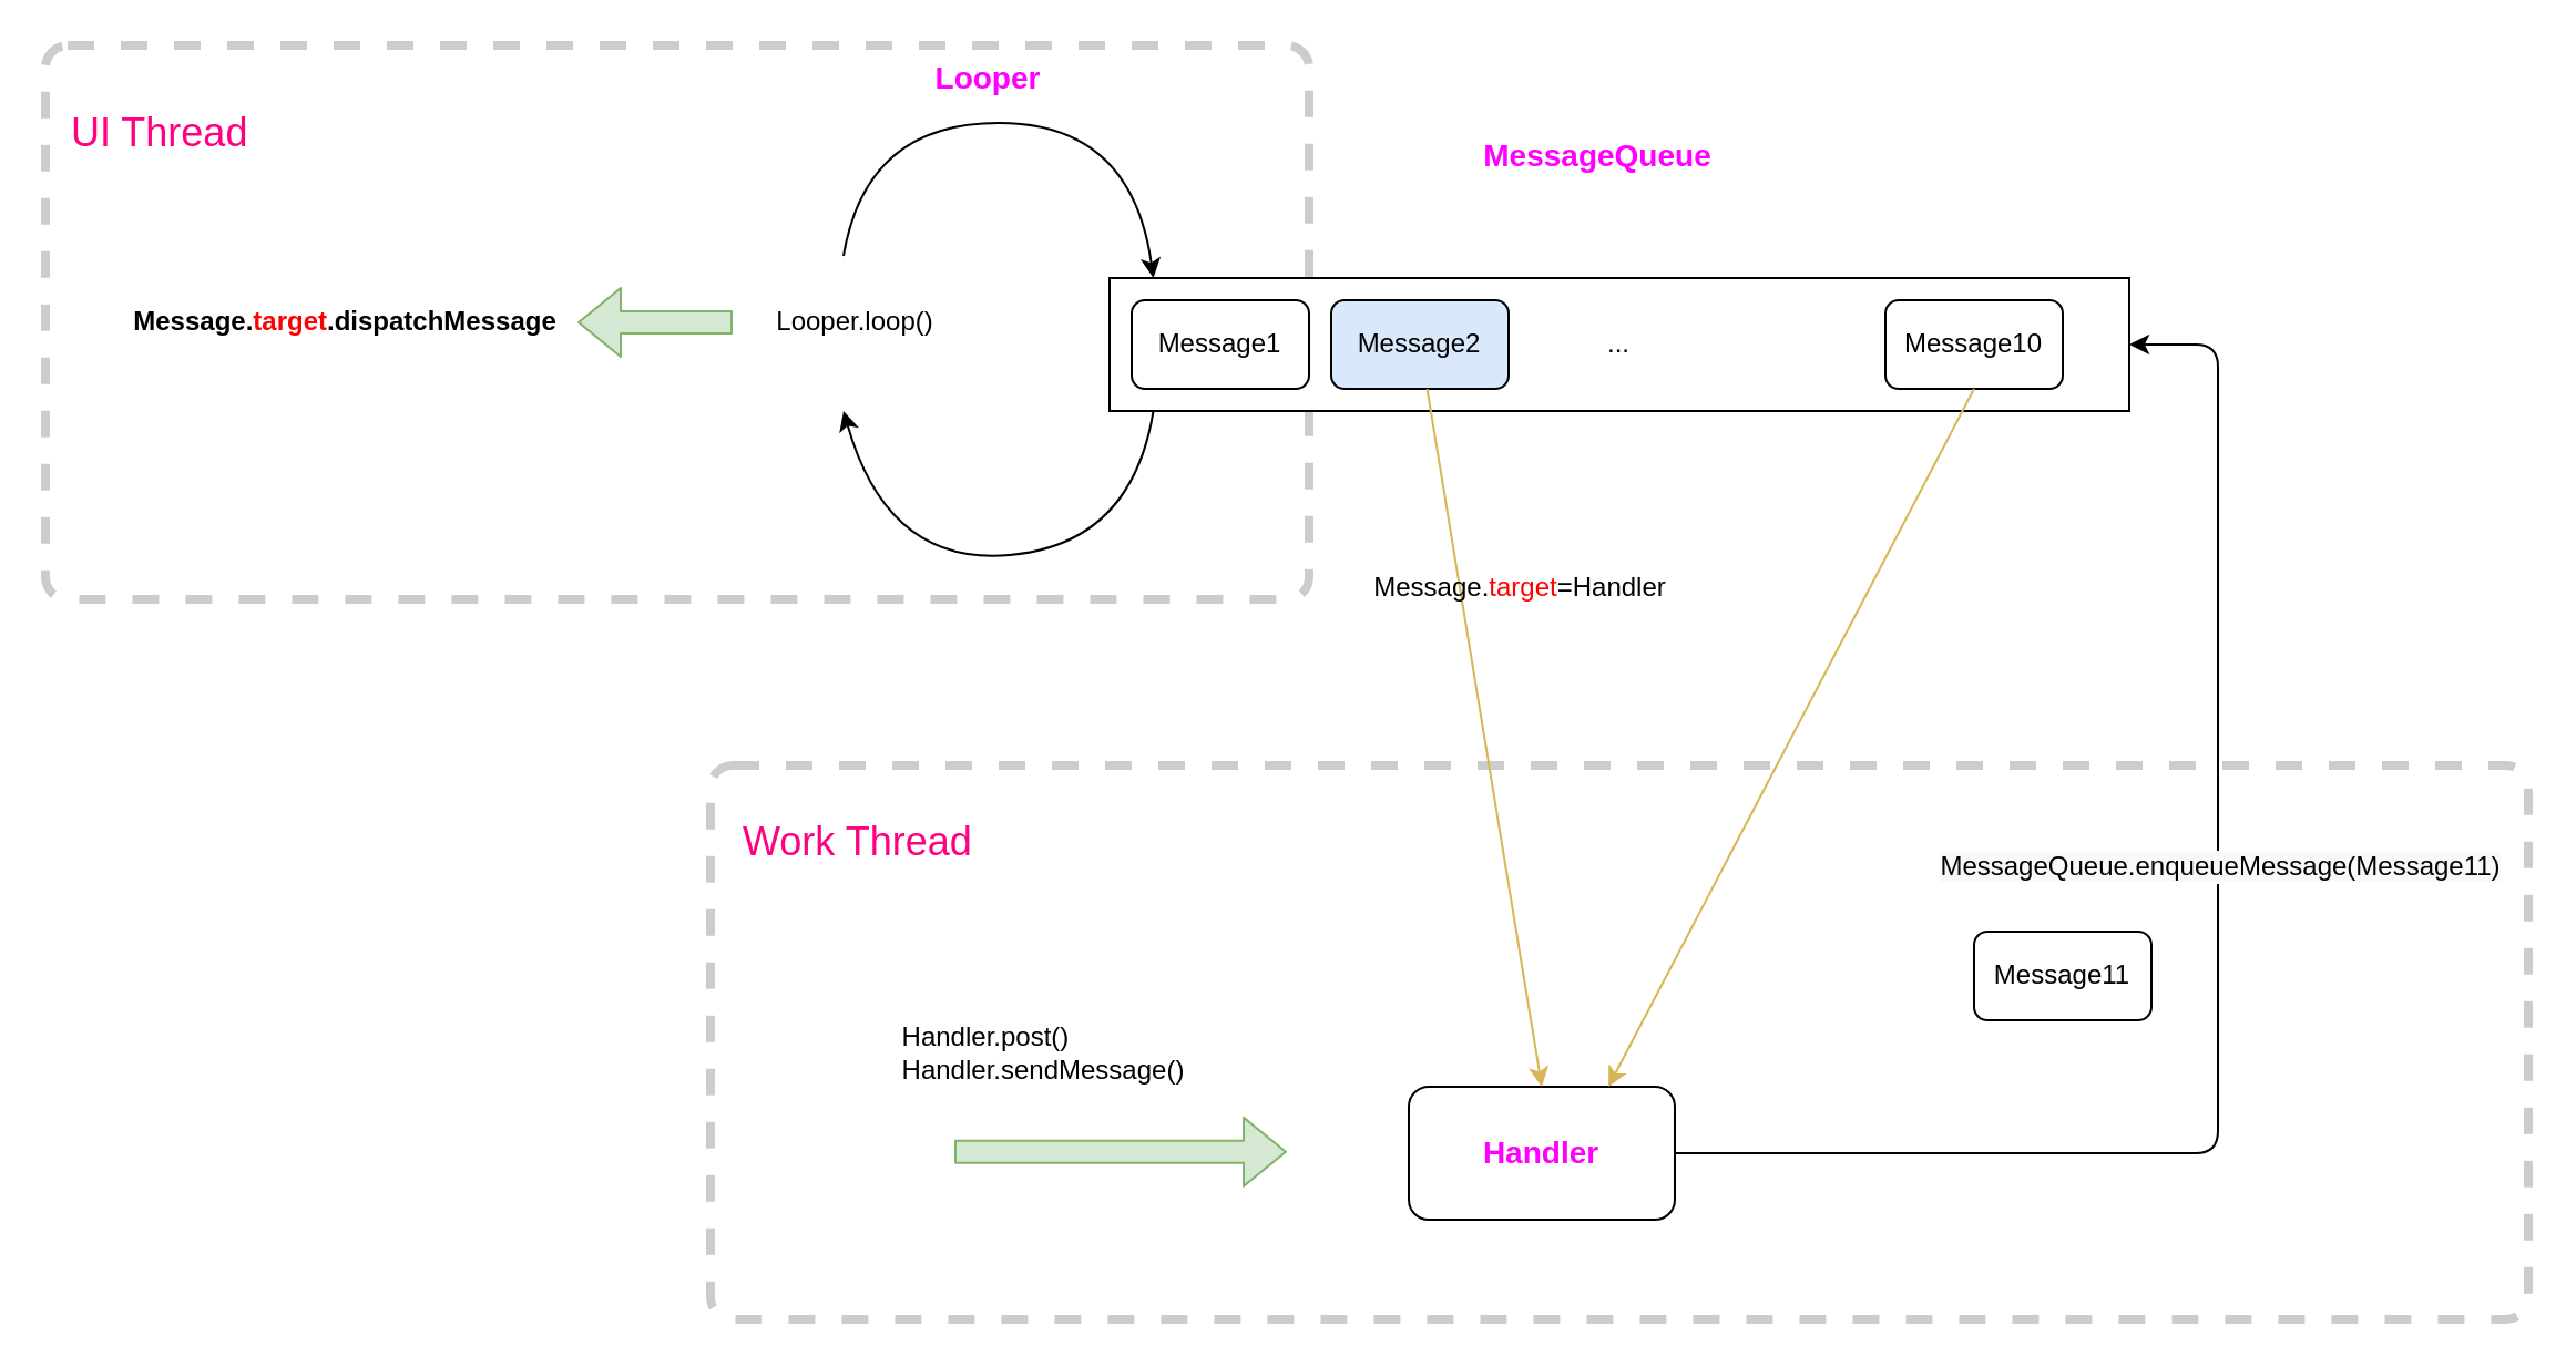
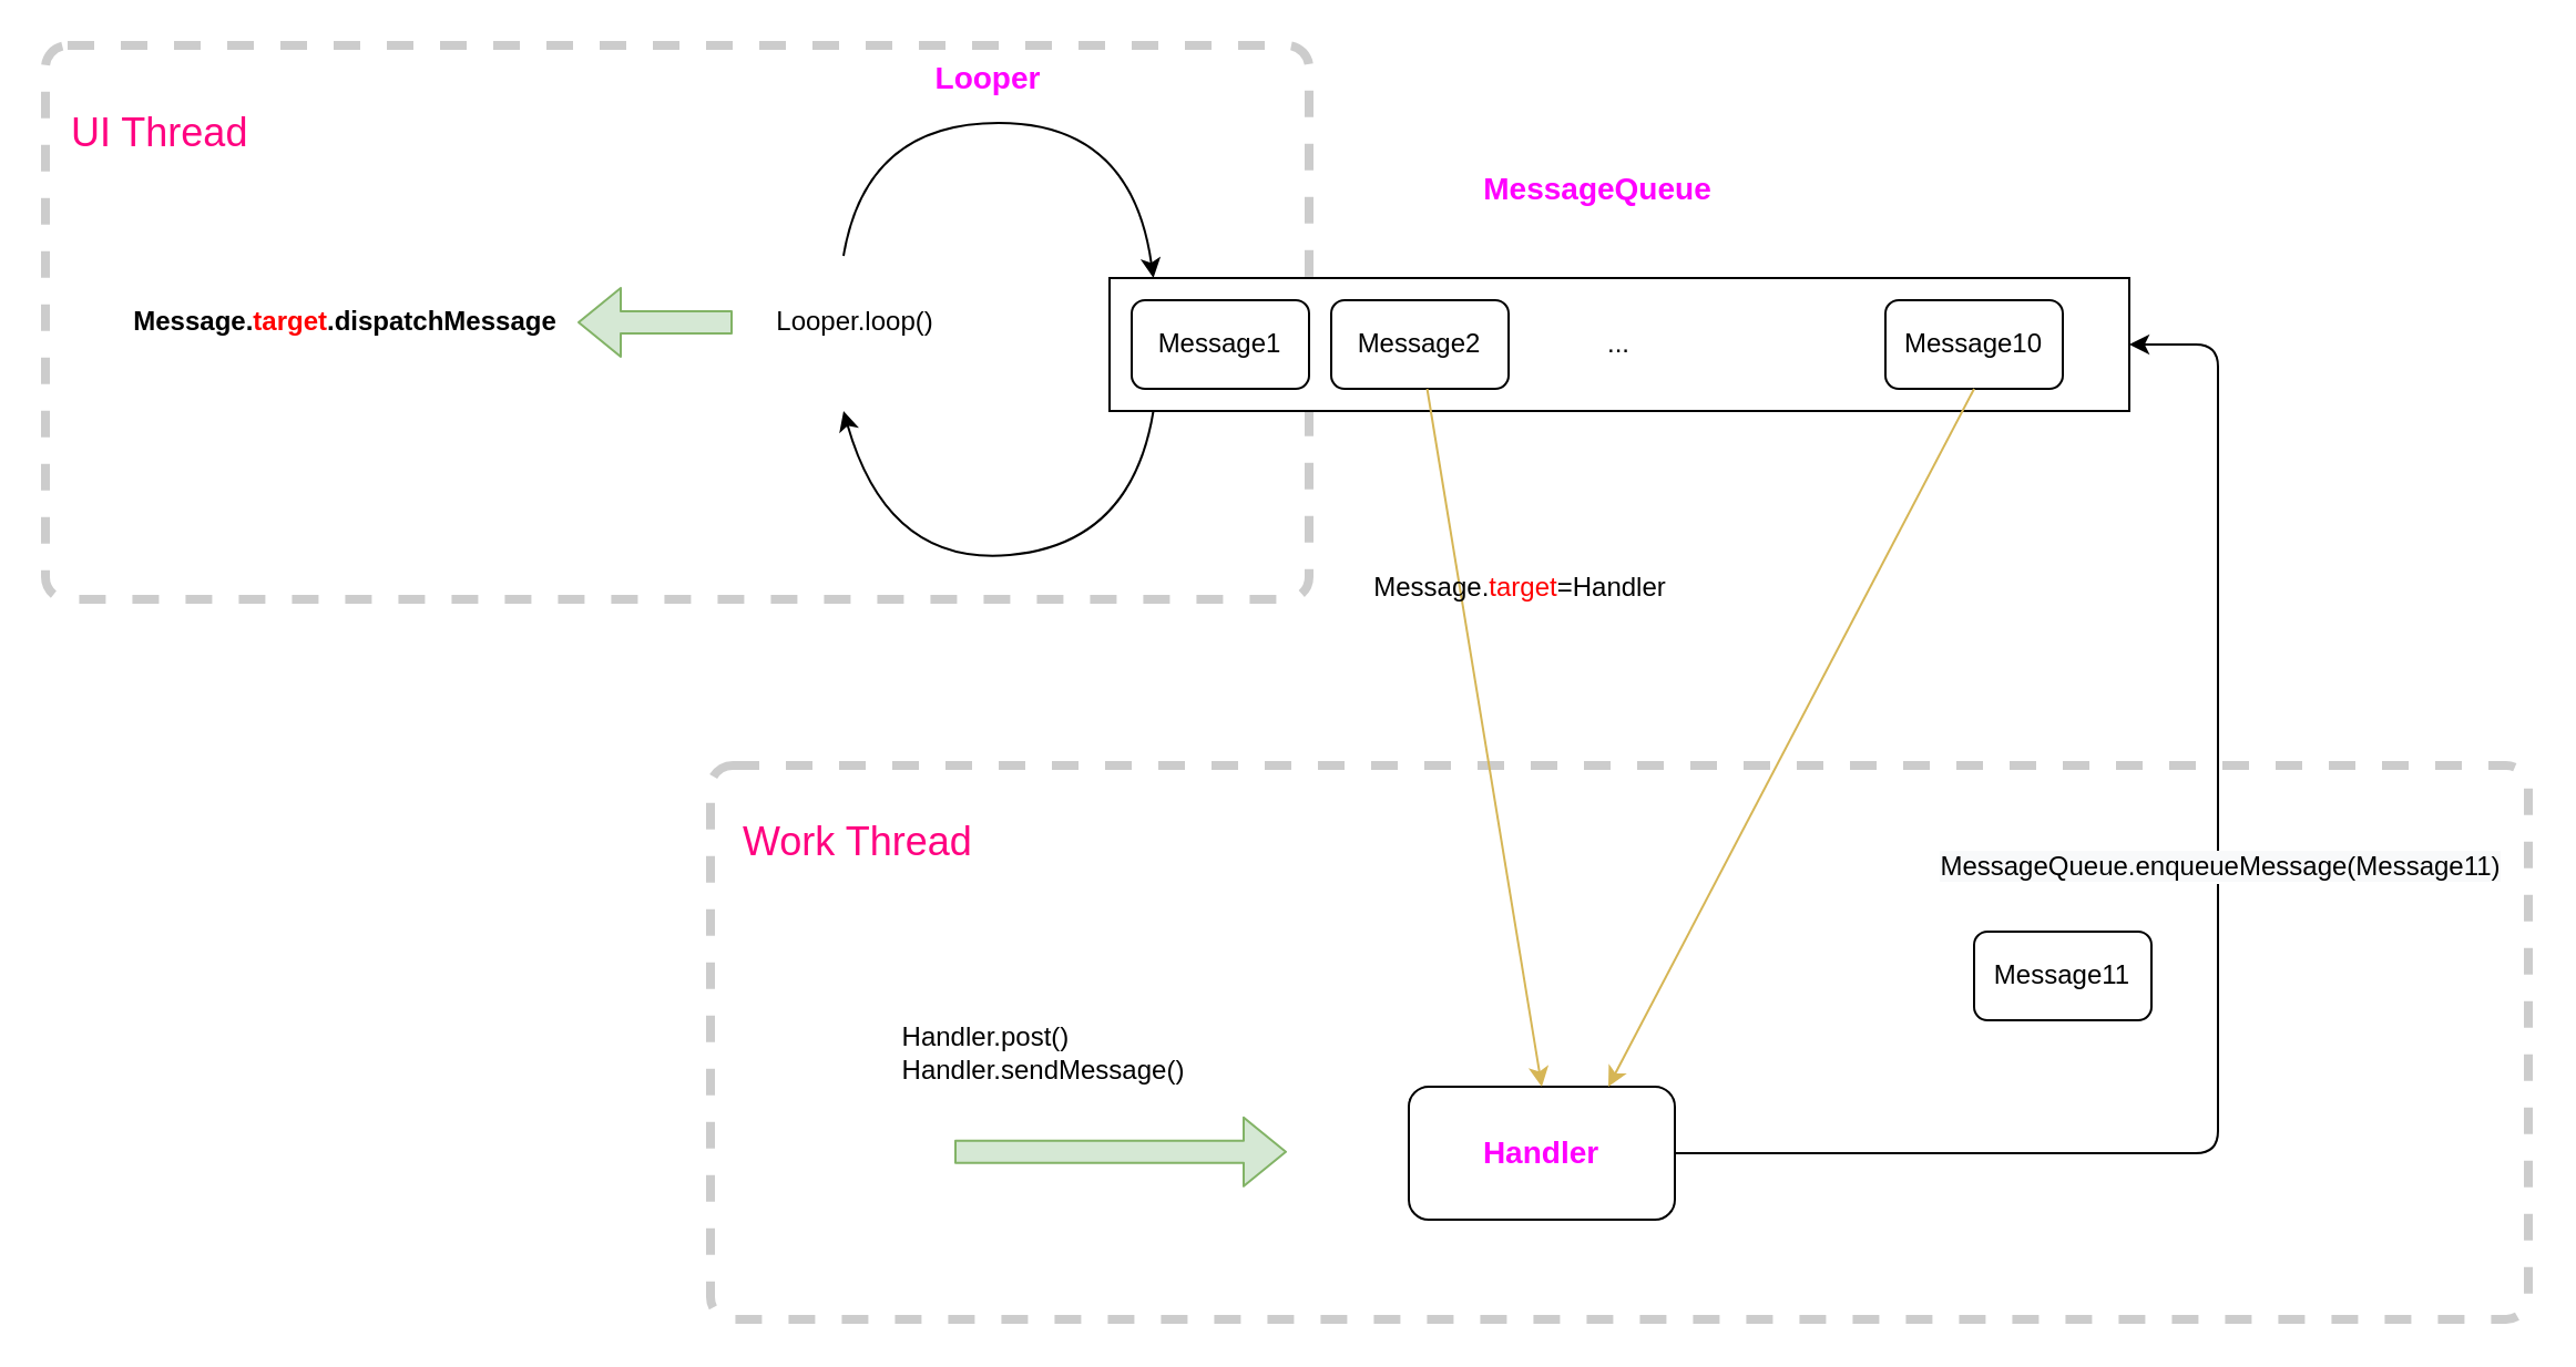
- <mxCell id="3" value="&lt;font style=&quot;font-size: 14px&quot; color=&quot;#ff00ff&quot;&gt;MessageQueue&lt;/font&gt;" style="text;html=1;align=center;verticalAlign=middle;resizable=0;points=[];autosize=1;fontSize=14;fontStyle=1" parent="1" vertex="1"><mxGeometry x="660" y="60" width="120" height="20" as="geometry" /></mxCell>
+ <mxCell id="3" value="&lt;font style=&quot;font-size: 14px&quot; color=&quot;#ff00ff&quot;&gt;MessageQueue&lt;/font&gt;" style="text;html=1;align=center;verticalAlign=middle;resizable=0;points=[];autosize=1;fontSize=14;fontStyle=1" parent="1" vertex="1"><mxGeometry x="660" y="75" width="120" height="20" as="geometry" /></mxCell>
- <mxCell id="8" value="Message2" style="rounded=1;whiteSpace=wrap;html=1;fillColor=#dae8fc;" parent="1" vertex="1"><mxGeometry x="600" y="135" width="80" height="40" as="geometry" /></mxCell>
+ <mxCell id="8" value="Message2" style="rounded=1;whiteSpace=wrap;html=1;" parent="1" vertex="1"><mxGeometry x="600" y="135" width="80" height="40" as="geometry" /></mxCell>
